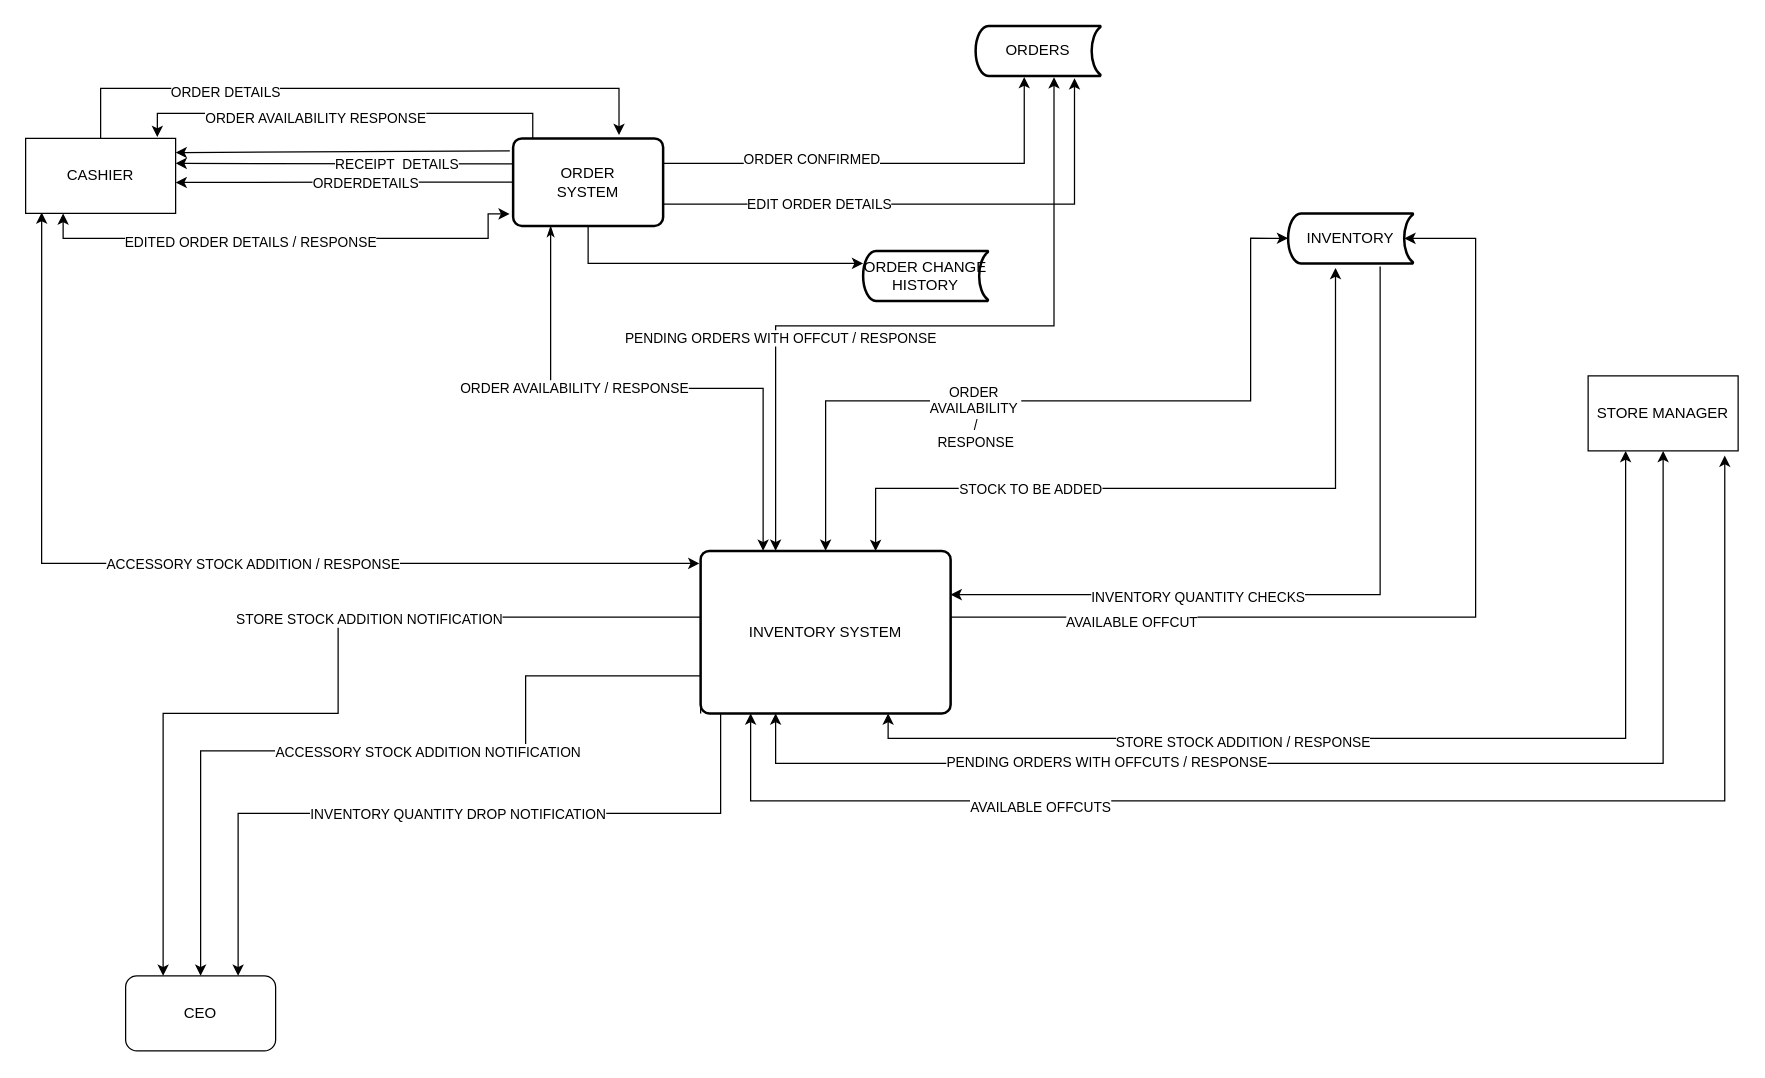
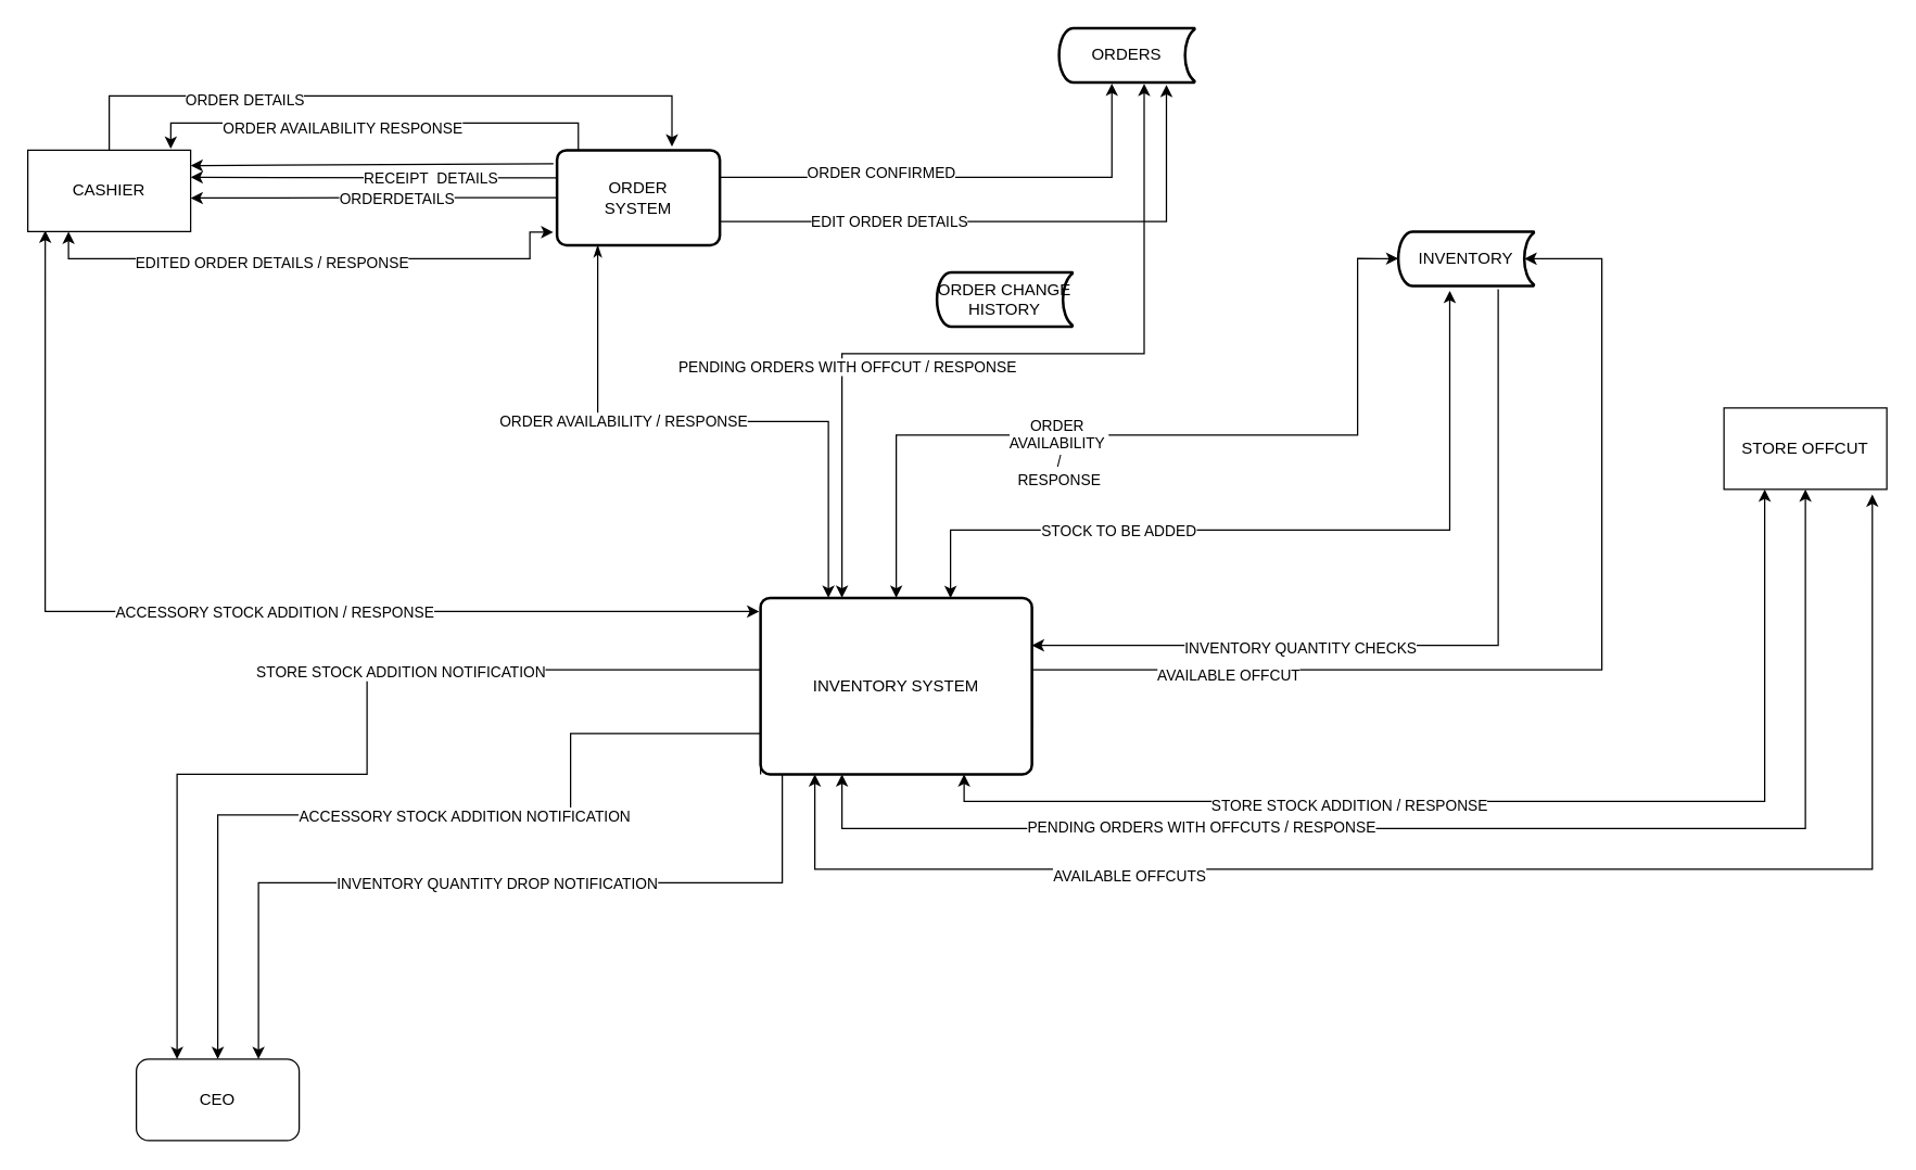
- <mxCell id="28" style="edgeStyle=orthogonalEdgeStyle;rounded=0;orthogonalLoop=1;jettySize=auto;html=1;exitX=0.5;exitY=1;exitDx=0;exitDy=0;" edge="1" parent="1" source="9" target="27"><mxGeometry relative="1" as="geometry"><Array as="points"><mxPoint x="470" y="210" /></Array></mxGeometry></mxCell>
- <mxCell id="42" value="STORE MANAGER" style="rounded=0;whiteSpace=wrap;html=1;" vertex="1" parent="1"><mxGeometry x="1270" y="300" width="120" height="60" as="geometry" /></mxCell>
+ <mxCell id="42" value="STORE OFFCUT" style="rounded=0;whiteSpace=wrap;html=1;" vertex="1" parent="1"><mxGeometry x="1270" y="300" width="120" height="60" as="geometry" /></mxCell>
